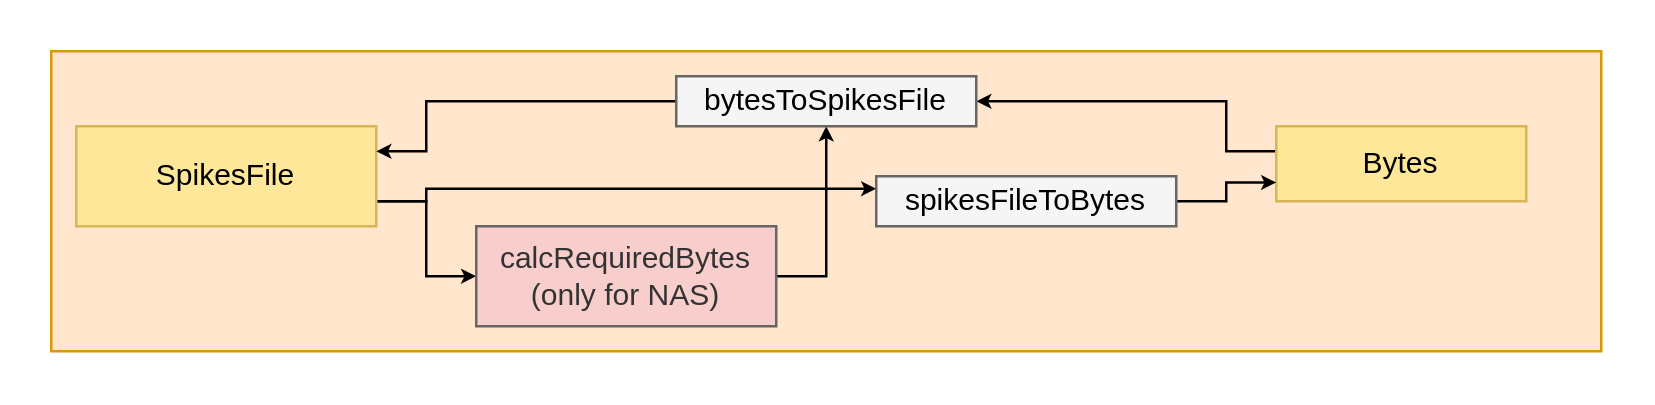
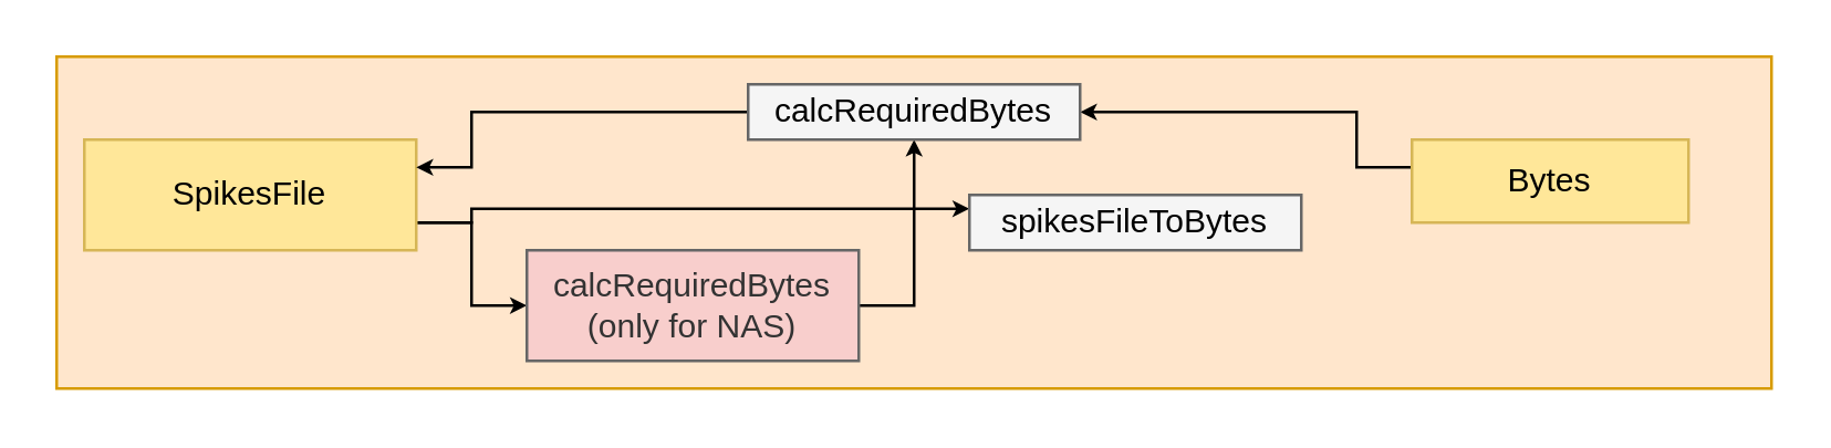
- <mxCell id="13" value="&lt;span style=&quot;color: rgb(0, 0, 0);&quot;&gt;bytesToSpikesFile&lt;/span&gt;" style="rounded=0;whiteSpace=wrap;html=1;fillColor=#f5f5f5;strokeColor=#666666;fontColor=#333333;" vertex="1" parent="1"><mxGeometry x="270" y="30" width="120" height="20" as="geometry" /></mxCell>
+ <mxCell id="13" value="&lt;span style=&quot;color: rgb(0, 0, 0);&quot;&gt;calcRequiredBytes&lt;/span&gt;" style="rounded=0;whiteSpace=wrap;html=1;fillColor=#f5f5f5;strokeColor=#666666;fontColor=#333333;" vertex="1" parent="1"><mxGeometry x="270" y="30" width="120" height="20" as="geometry" /></mxCell>
- <mxCell id="10" style="edgeStyle=orthogonalEdgeStyle;rounded=0;orthogonalLoop=1;jettySize=auto;html=1;exitX=1;exitY=0.5;exitDx=0;exitDy=0;entryX=0;entryY=0.75;entryDx=0;entryDy=0;endSize=3;" edge="1" parent="1" source="11" target="7"><mxGeometry relative="1" as="geometry" /></mxCell>
